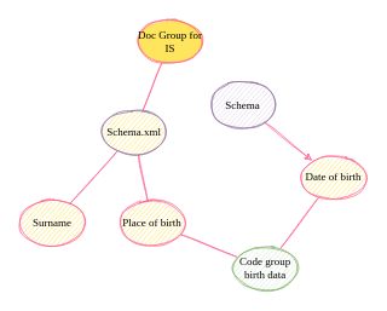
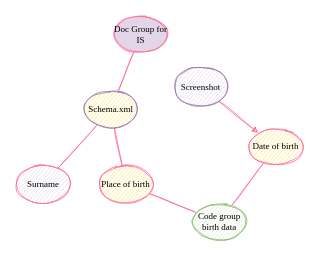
- <mxCell id="4" value="Doc Group for IS" style="ellipse;whiteSpace=wrap;html=1;rounded=0;shadow=0;comic=0;labelBackgroundColor=none;strokeWidth=1;fontFamily=Comic Sans MS;fontSize=12;align=center;fillColor=#FFE45E;sketch=1;fillStyle=solid;strokeColor=#FF6392;" parent="1" vertex="1"><mxGeometry x="150" y="20" width="75" height="50" as="geometry" /></mxCell>
+ <mxCell id="4" value="Doc Group for IS" style="ellipse;whiteSpace=wrap;html=1;rounded=0;shadow=0;comic=0;labelBackgroundColor=none;strokeWidth=1;fontFamily=Comic Sans MS;fontSize=12;align=center;fillColor=#e1d5e7;sketch=1;fillStyle=solid;strokeColor=#FF6392;" parent="1" vertex="1"><mxGeometry x="150" y="20" width="75" height="50" as="geometry" /></mxCell>
- <mxCell id="3" value="Schema" style="ellipse;whiteSpace=wrap;html=1;rounded=0;shadow=0;comic=0;labelBackgroundColor=none;strokeWidth=1;fontFamily=Comic Sans MS;fontSize=12;align=center;sketch=1;fillColor=#e1d5e7;strokeColor=#9673a6;" parent="1" vertex="1"><mxGeometry x="230" y="90" width="75" height="50" as="geometry" /></mxCell>
+ <mxCell id="3" value="Screenshot" style="ellipse;whiteSpace=wrap;html=1;rounded=0;shadow=0;comic=0;labelBackgroundColor=none;strokeWidth=1;fontFamily=Comic Sans MS;fontSize=12;align=center;sketch=1;fillColor=#e1d5e7;strokeColor=#9673a6;" parent="1" vertex="1"><mxGeometry x="230" y="90" width="75" height="50" as="geometry" /></mxCell>
- <mxCell id="10" value="Surname" style="ellipse;whiteSpace=wrap;html=1;rounded=0;shadow=0;comic=0;labelBackgroundColor=none;strokeWidth=1;fontFamily=Comic Sans MS;fontSize=12;align=center;sketch=1;fillColor=#FFE45E;strokeColor=#FF6392;" parent="1" vertex="1"><mxGeometry x="20" y="220" width="75" height="50" as="geometry" /></mxCell>
+ <mxCell id="10" value="Surname" style="ellipse;whiteSpace=wrap;html=1;rounded=0;shadow=0;comic=0;labelBackgroundColor=none;strokeWidth=1;fontFamily=Comic Sans MS;fontSize=12;align=center;sketch=1;fillColor=#e1d5e7;strokeColor=#FF6392;" parent="1" vertex="1"><mxGeometry x="20" y="220" width="75" height="50" as="geometry" /></mxCell>
